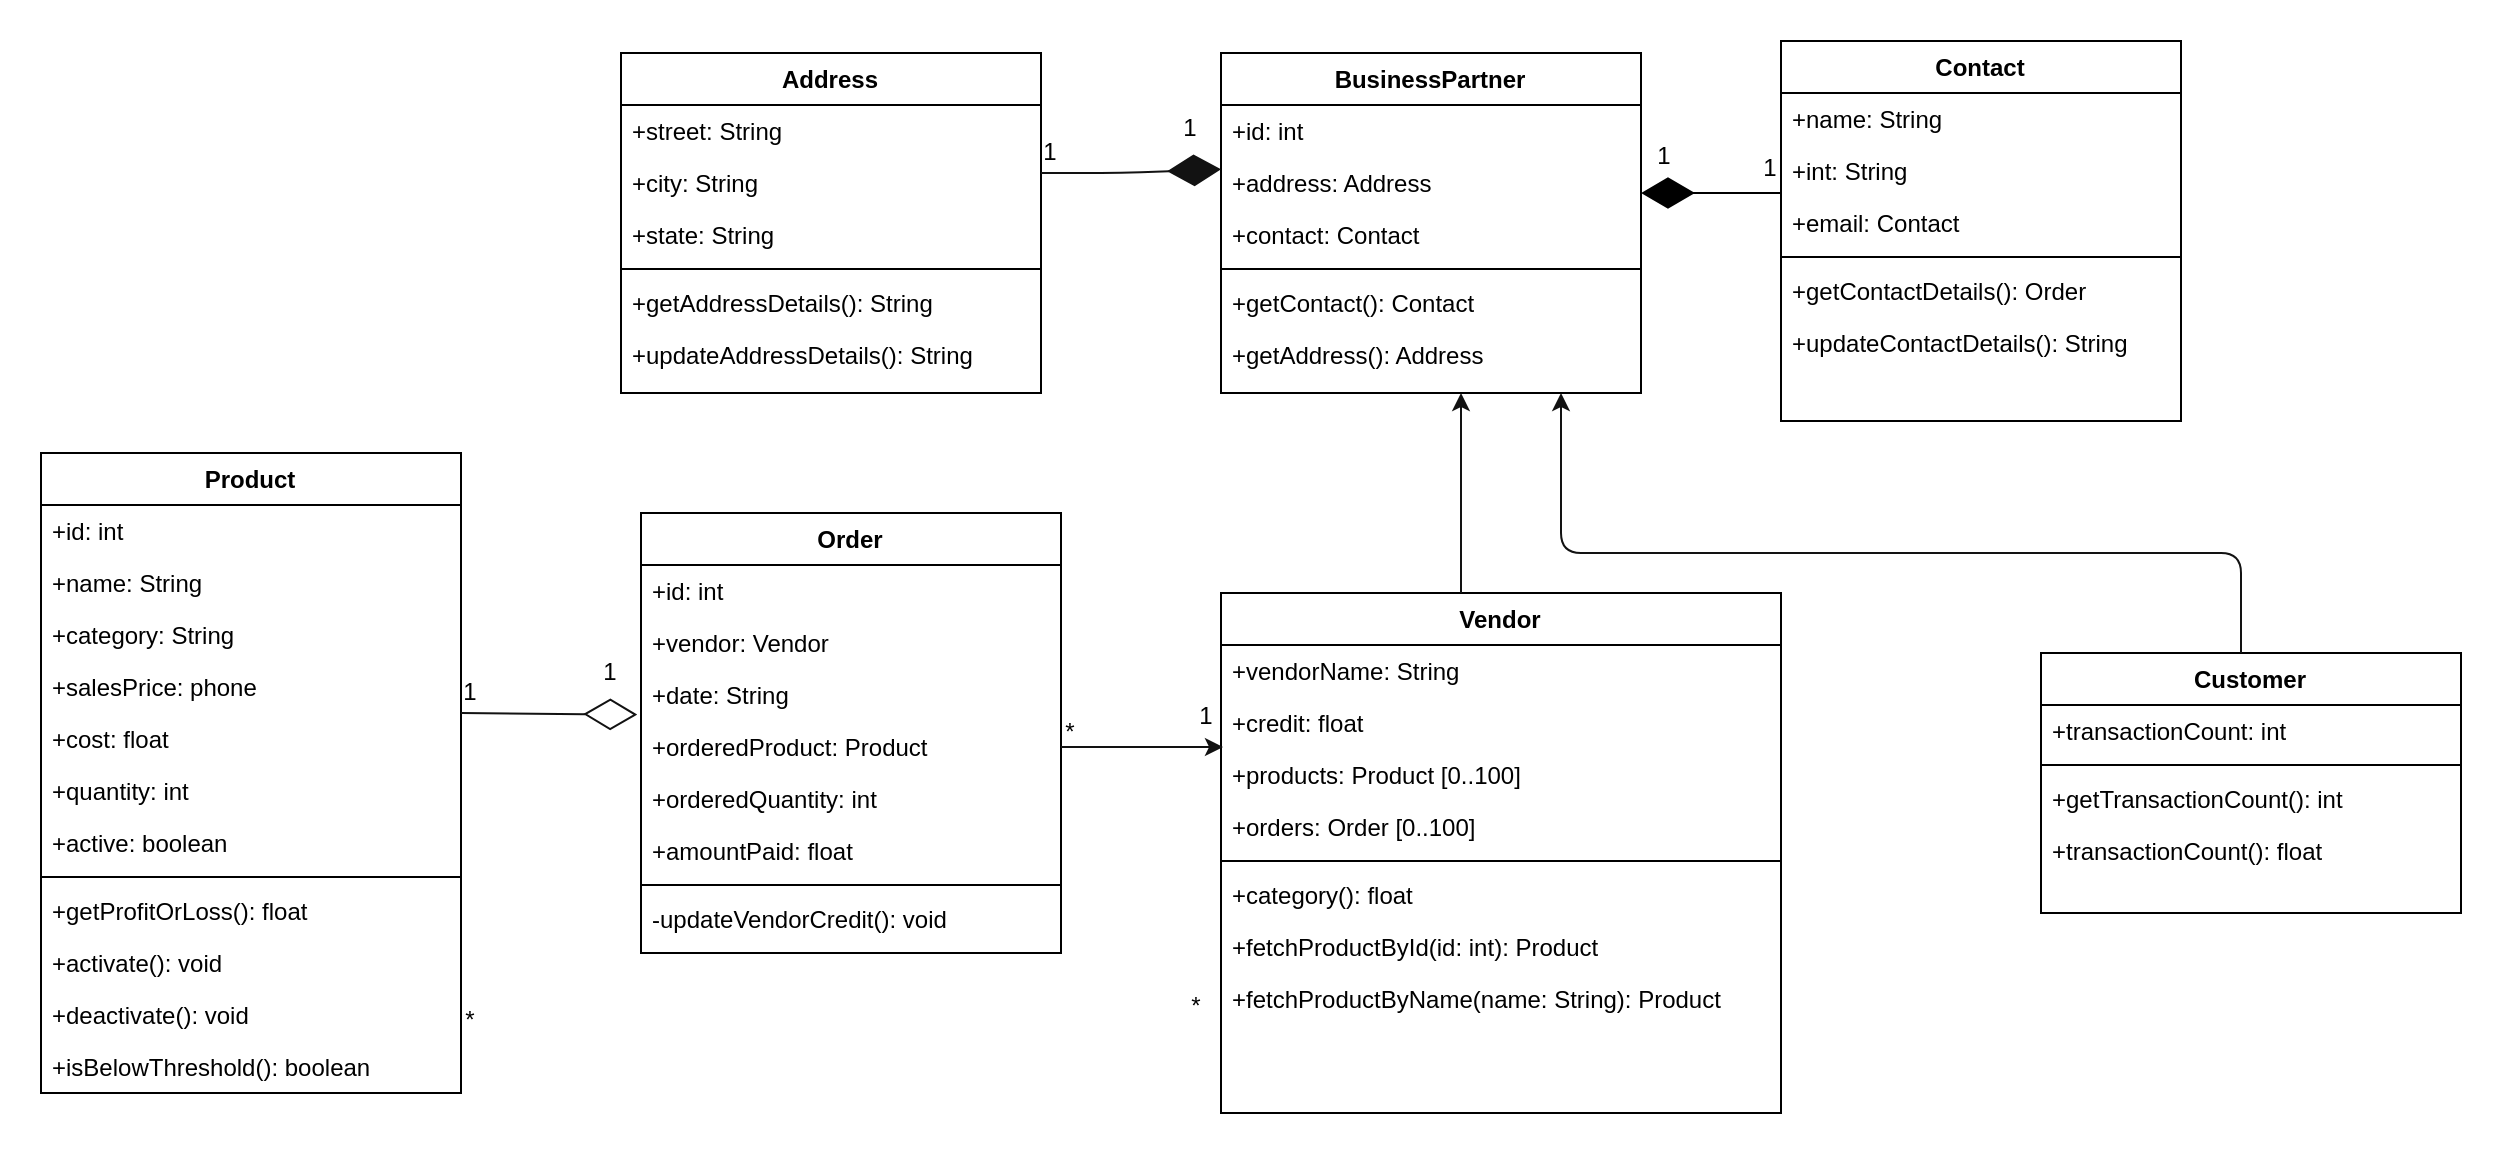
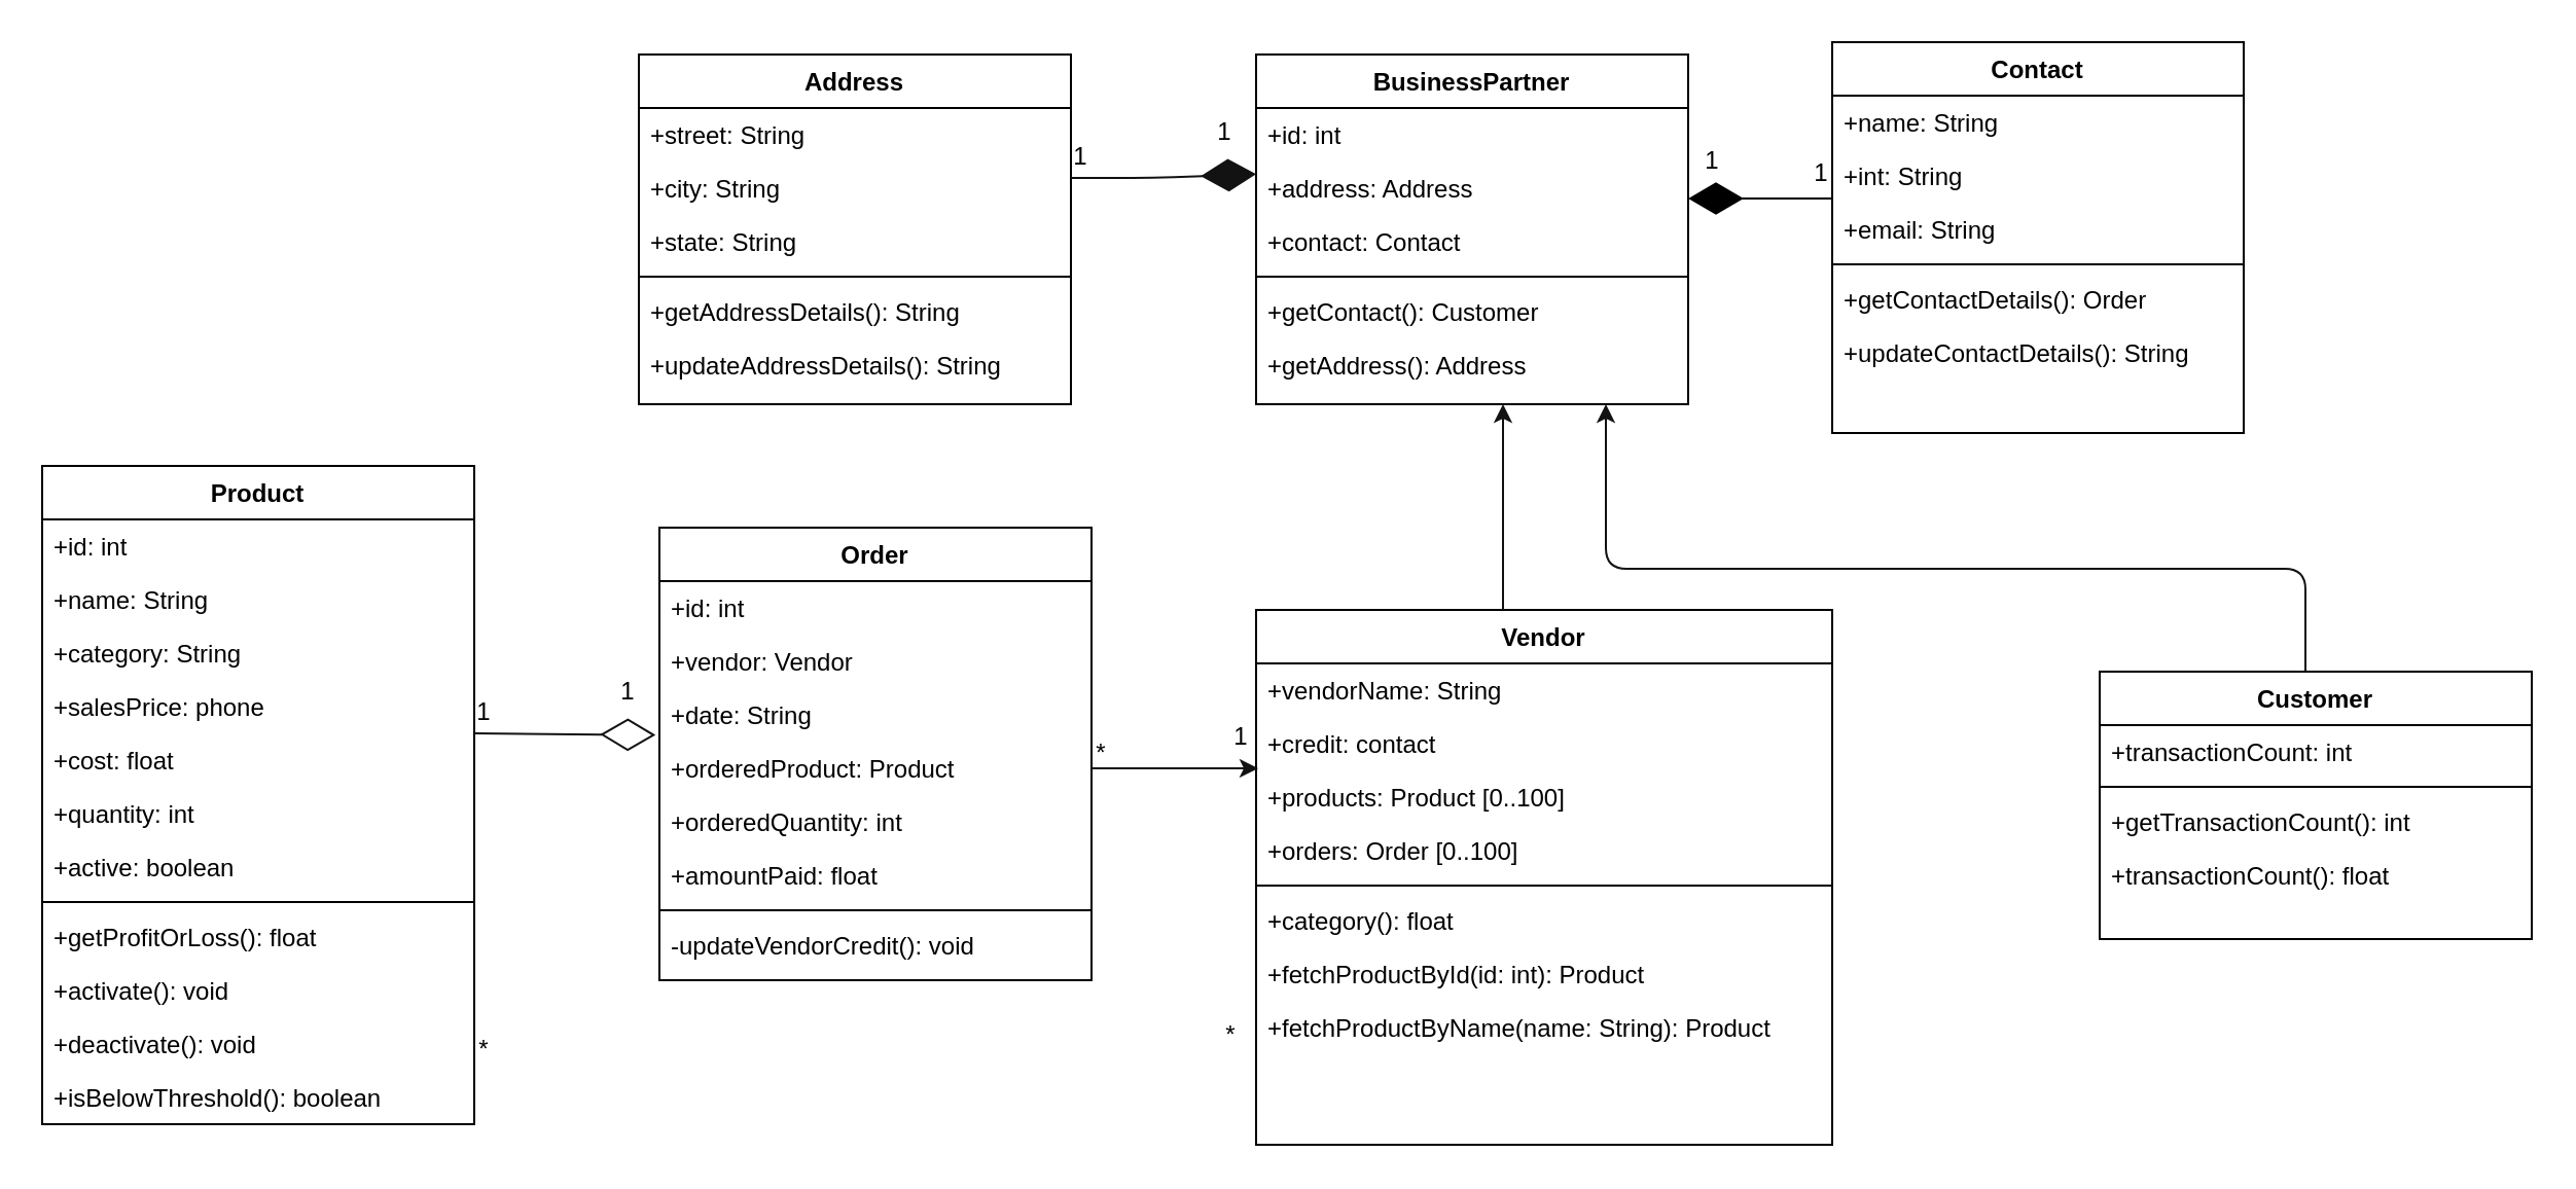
- <mxCell id="25" value="+email: Contact" style="text;align=left;verticalAlign=top;spacingLeft=4;spacingRight=4;overflow=hidden;rotatable=0;points=[[0,0.5],[1,0.5]];portConstraint=eastwest;rounded=0;shadow=0;html=0;" parent="22" vertex="1"><mxGeometry y="78" width="200" height="26" as="geometry" /></mxCell>
+ <mxCell id="25" value="+email: String" style="text;align=left;verticalAlign=top;spacingLeft=4;spacingRight=4;overflow=hidden;rotatable=0;points=[[0,0.5],[1,0.5]];portConstraint=eastwest;rounded=0;shadow=0;html=0;" parent="22" vertex="1"><mxGeometry y="78" width="200" height="26" as="geometry" /></mxCell>
- <mxCell id="34" value="+getContact(): Contact" style="text;align=left;verticalAlign=top;spacingLeft=4;spacingRight=4;overflow=hidden;rotatable=0;points=[[0,0.5],[1,0.5]];portConstraint=eastwest;" vertex="1" parent="29"><mxGeometry y="112" width="210" height="26" as="geometry" /></mxCell>
+ <mxCell id="34" value="+getContact(): Customer" style="text;align=left;verticalAlign=top;spacingLeft=4;spacingRight=4;overflow=hidden;rotatable=0;points=[[0,0.5],[1,0.5]];portConstraint=eastwest;" vertex="1" parent="29"><mxGeometry y="112" width="210" height="26" as="geometry" /></mxCell>
- <mxCell id="50" value="+credit: float" style="text;align=left;verticalAlign=top;spacingLeft=4;spacingRight=4;overflow=hidden;rotatable=0;points=[[0,0.5],[1,0.5]];portConstraint=eastwest;rounded=0;shadow=0;html=0;" vertex="1" parent="48"><mxGeometry y="52" width="280" height="26" as="geometry" /></mxCell>
+ <mxCell id="50" value="+credit: contact" style="text;align=left;verticalAlign=top;spacingLeft=4;spacingRight=4;overflow=hidden;rotatable=0;points=[[0,0.5],[1,0.5]];portConstraint=eastwest;rounded=0;shadow=0;html=0;" vertex="1" parent="48"><mxGeometry y="52" width="280" height="26" as="geometry" /></mxCell>
